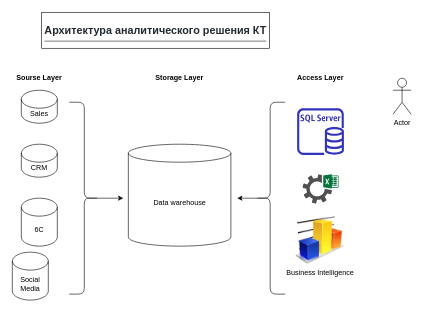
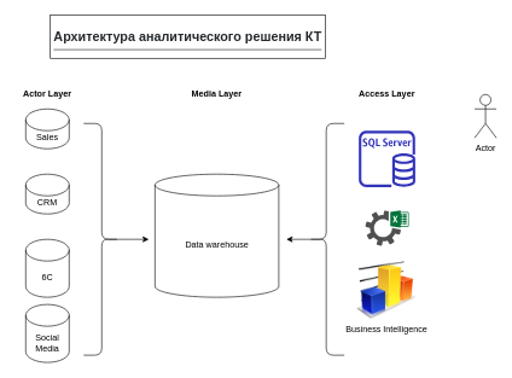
- <mxCell id="5" value="&lt;b&gt;Sourse Layer&lt;/b&gt;" style="text;html=1;strokeColor=none;fillColor=none;align=center;verticalAlign=middle;whiteSpace=wrap;rounded=0;" vertex="1" parent="1"><mxGeometry x="20" y="120" width="90" height="20" as="geometry" /></mxCell>
+ <mxCell id="5" value="&lt;b&gt;Actor Layer&lt;/b&gt;" style="text;html=1;strokeColor=none;fillColor=none;align=center;verticalAlign=middle;whiteSpace=wrap;rounded=0;" vertex="1" parent="1"><mxGeometry x="20" y="120" width="90" height="20" as="geometry" /></mxCell>
- <mxCell id="11" value="&lt;b&gt;Storage Layer&lt;/b&gt;" style="text;html=1;strokeColor=none;fillColor=none;align=center;verticalAlign=middle;whiteSpace=wrap;rounded=0;" vertex="1" parent="1"><mxGeometry x="254" y="120" width="90" height="20" as="geometry" /></mxCell>
+ <mxCell id="11" value="&lt;b&gt;Media Layer&lt;/b&gt;" style="text;html=1;strokeColor=none;fillColor=none;align=center;verticalAlign=middle;whiteSpace=wrap;rounded=0;" vertex="1" parent="1"><mxGeometry x="254" y="120" width="90" height="20" as="geometry" /></mxCell>
- <mxCell id="8" value="Social Media" style="shape=cylinder3;whiteSpace=wrap;html=1;boundedLbl=1;backgroundOutline=1;size=15;" vertex="1" parent="1"><mxGeometry x="20" y="420" width="60" height="80" as="geometry" /></mxCell>
+ <mxCell id="8" value="Social Media" style="shape=cylinder3;whiteSpace=wrap;html=1;boundedLbl=1;backgroundOutline=1;size=15;" vertex="1" parent="1"><mxGeometry x="35" y="420" width="60" height="80" as="geometry" /></mxCell>
